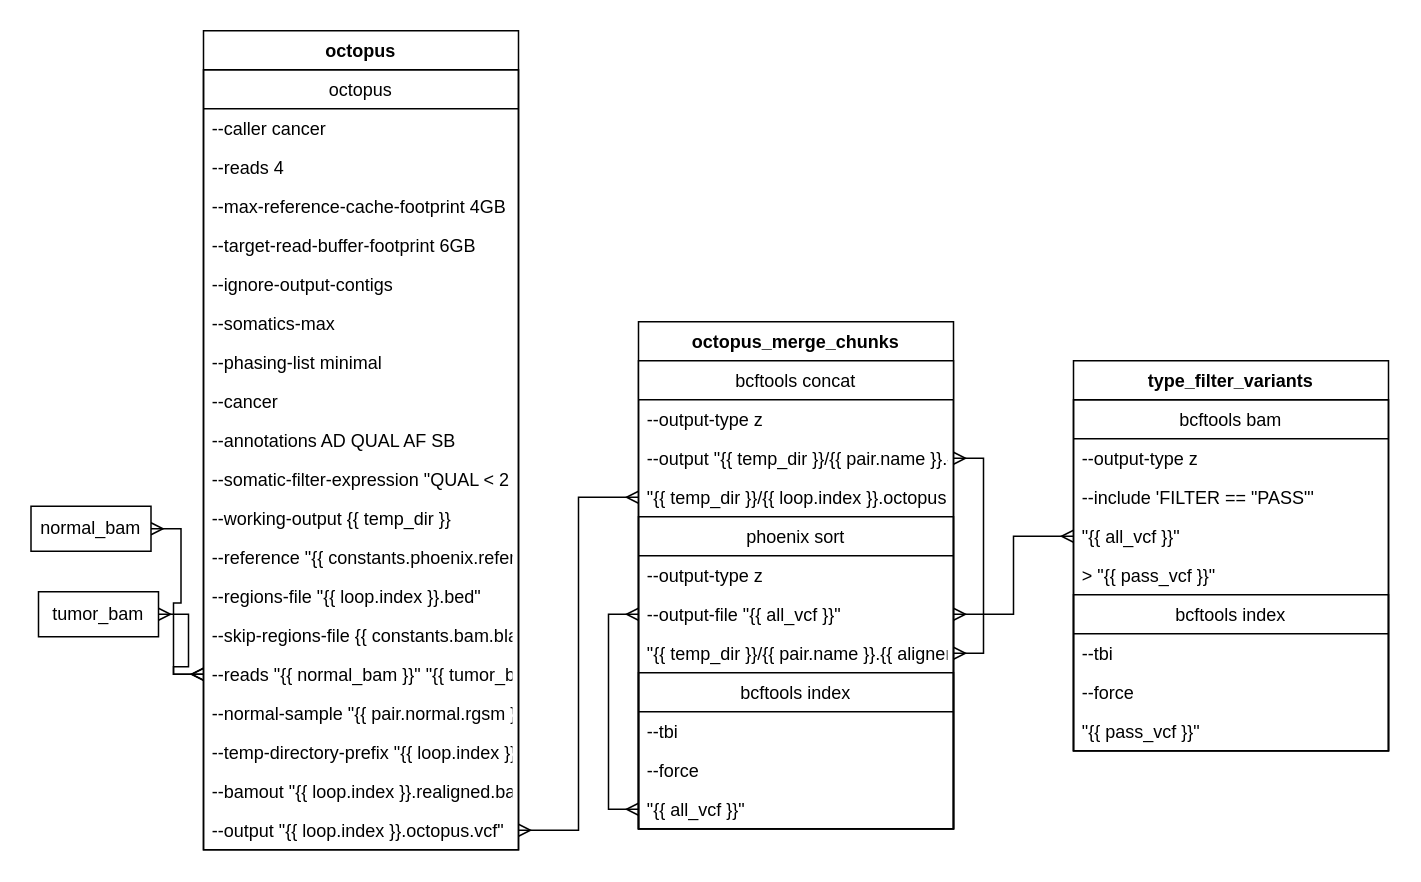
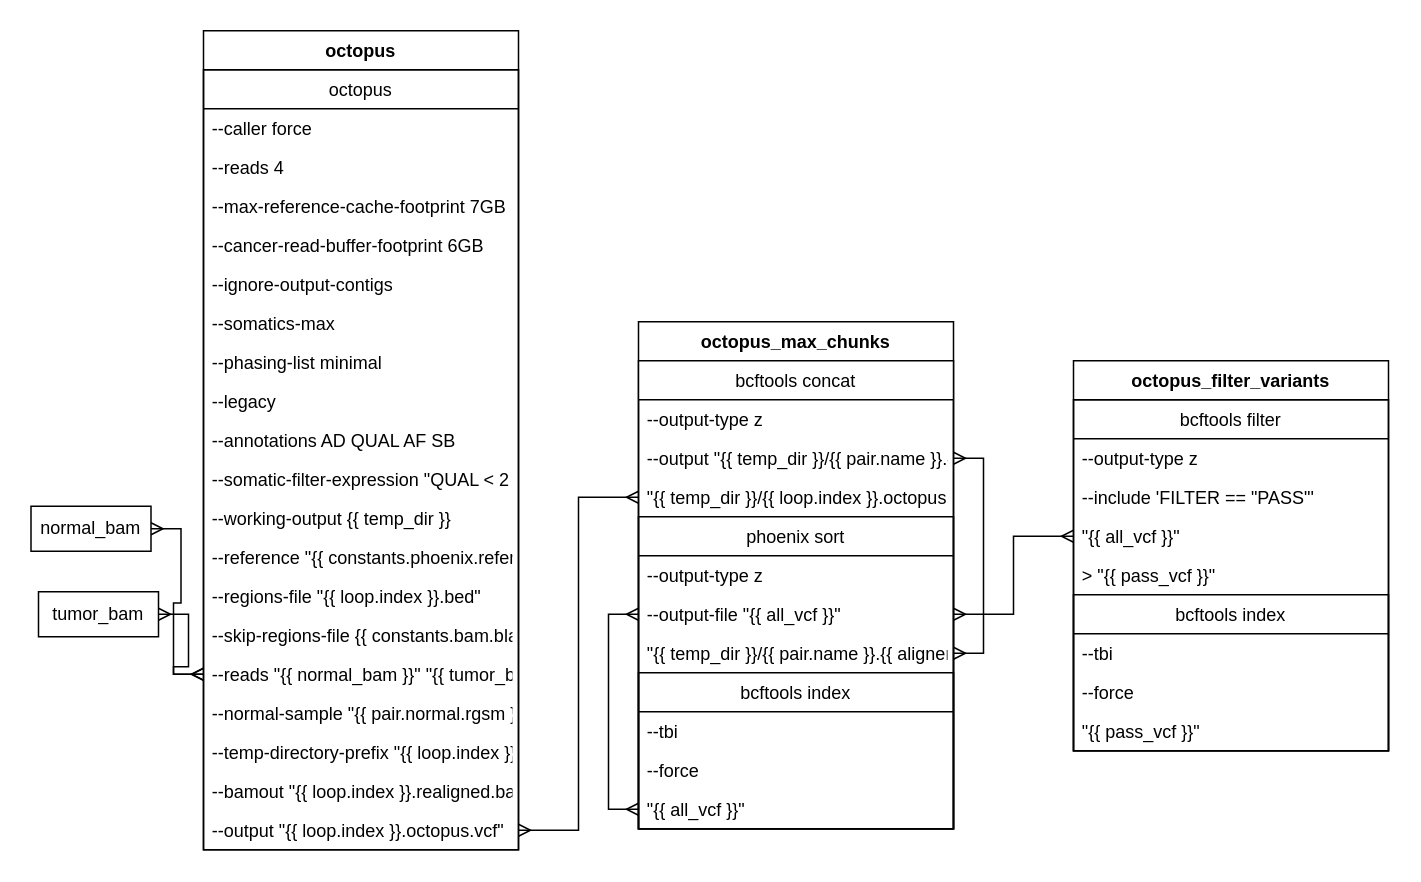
- <mxCell id="8" value="--caller cancer" style="text;strokeColor=none;fillColor=none;align=left;verticalAlign=top;spacingLeft=4;spacingRight=4;overflow=hidden;rotatable=0;points=[[0,0.5],[1,0.5]];portConstraint=eastwest;" parent="7" vertex="1"><mxGeometry y="26" width="210" height="26" as="geometry" /></mxCell>
+ <mxCell id="8" value="--caller force" style="text;strokeColor=none;fillColor=none;align=left;verticalAlign=top;spacingLeft=4;spacingRight=4;overflow=hidden;rotatable=0;points=[[0,0.5],[1,0.5]];portConstraint=eastwest;" parent="7" vertex="1"><mxGeometry y="26" width="210" height="26" as="geometry" /></mxCell>
- <mxCell id="10" value="--max-reference-cache-footprint 4GB" style="text;strokeColor=none;fillColor=none;align=left;verticalAlign=top;spacingLeft=4;spacingRight=4;overflow=hidden;rotatable=0;points=[[0,0.5],[1,0.5]];portConstraint=eastwest;" parent="7" vertex="1"><mxGeometry y="78" width="210" height="26" as="geometry" /></mxCell>
+ <mxCell id="10" value="--max-reference-cache-footprint 7GB" style="text;strokeColor=none;fillColor=none;align=left;verticalAlign=top;spacingLeft=4;spacingRight=4;overflow=hidden;rotatable=0;points=[[0,0.5],[1,0.5]];portConstraint=eastwest;" parent="7" vertex="1"><mxGeometry y="78" width="210" height="26" as="geometry" /></mxCell>
- <mxCell id="11" value="--target-read-buffer-footprint 6GB" style="text;strokeColor=none;fillColor=none;align=left;verticalAlign=top;spacingLeft=4;spacingRight=4;overflow=hidden;rotatable=0;points=[[0,0.5],[1,0.5]];portConstraint=eastwest;" parent="7" vertex="1"><mxGeometry y="104" width="210" height="26" as="geometry" /></mxCell>
+ <mxCell id="11" value="--cancer-read-buffer-footprint 6GB" style="text;strokeColor=none;fillColor=none;align=left;verticalAlign=top;spacingLeft=4;spacingRight=4;overflow=hidden;rotatable=0;points=[[0,0.5],[1,0.5]];portConstraint=eastwest;" parent="7" vertex="1"><mxGeometry y="104" width="210" height="26" as="geometry" /></mxCell>
- <mxCell id="27" value="octopus_merge_chunks" style="swimlane;fontStyle=1;childLayout=stackLayout;horizontal=1;startSize=26;fillColor=none;horizontalStack=0;resizeParent=1;resizeParentMax=0;resizeLast=0;collapsible=1;marginBottom=0;direction=east;" parent="1" vertex="1"><mxGeometry x="425" y="214" width="210" height="338" as="geometry"><mxRectangle x="270" y="344" width="90" height="26" as="alternateBounds" /></mxGeometry></mxCell>
+ <mxCell id="27" value="octopus_max_chunks" style="swimlane;fontStyle=1;childLayout=stackLayout;horizontal=1;startSize=26;fillColor=none;horizontalStack=0;resizeParent=1;resizeParentMax=0;resizeLast=0;collapsible=1;marginBottom=0;direction=east;" parent="1" vertex="1"><mxGeometry x="425" y="214" width="210" height="338" as="geometry"><mxRectangle x="270" y="344" width="90" height="26" as="alternateBounds" /></mxGeometry></mxCell>
- <mxCell id="43" value="type_filter_variants" style="swimlane;fontStyle=1;childLayout=stackLayout;horizontal=1;startSize=26;fillColor=none;horizontalStack=0;resizeParent=1;resizeParentMax=0;resizeLast=0;collapsible=1;marginBottom=0;direction=east;" parent="1" vertex="1"><mxGeometry x="715" y="240" width="210" height="260" as="geometry"><mxRectangle x="270" y="344" width="90" height="26" as="alternateBounds" /></mxGeometry></mxCell>
+ <mxCell id="43" value="octopus_filter_variants" style="swimlane;fontStyle=1;childLayout=stackLayout;horizontal=1;startSize=26;fillColor=none;horizontalStack=0;resizeParent=1;resizeParentMax=0;resizeLast=0;collapsible=1;marginBottom=0;direction=east;" parent="1" vertex="1"><mxGeometry x="715" y="240" width="210" height="260" as="geometry"><mxRectangle x="270" y="344" width="90" height="26" as="alternateBounds" /></mxGeometry></mxCell>
- <mxCell id="15" value="--cancer" style="text;strokeColor=none;fillColor=none;align=left;verticalAlign=top;spacingLeft=4;spacingRight=4;overflow=hidden;rotatable=0;points=[[0,0.5],[1,0.5]];portConstraint=eastwest;" parent="7" vertex="1"><mxGeometry y="208" width="210" height="26" as="geometry" /></mxCell>
+ <mxCell id="15" value="--legacy" style="text;strokeColor=none;fillColor=none;align=left;verticalAlign=top;spacingLeft=4;spacingRight=4;overflow=hidden;rotatable=0;points=[[0,0.5],[1,0.5]];portConstraint=eastwest;" parent="7" vertex="1"><mxGeometry y="208" width="210" height="26" as="geometry" /></mxCell>
- <mxCell id="44" value="bcftools bam" style="swimlane;fontStyle=0;childLayout=stackLayout;horizontal=1;startSize=26;fillColor=none;horizontalStack=0;resizeParent=1;resizeParentMax=0;resizeLast=0;collapsible=1;marginBottom=0;" parent="43" vertex="1"><mxGeometry y="26" width="210" height="234" as="geometry" /></mxCell>
+ <mxCell id="44" value="bcftools filter" style="swimlane;fontStyle=0;childLayout=stackLayout;horizontal=1;startSize=26;fillColor=none;horizontalStack=0;resizeParent=1;resizeParentMax=0;resizeLast=0;collapsible=1;marginBottom=0;" parent="43" vertex="1"><mxGeometry y="26" width="210" height="234" as="geometry" /></mxCell>
